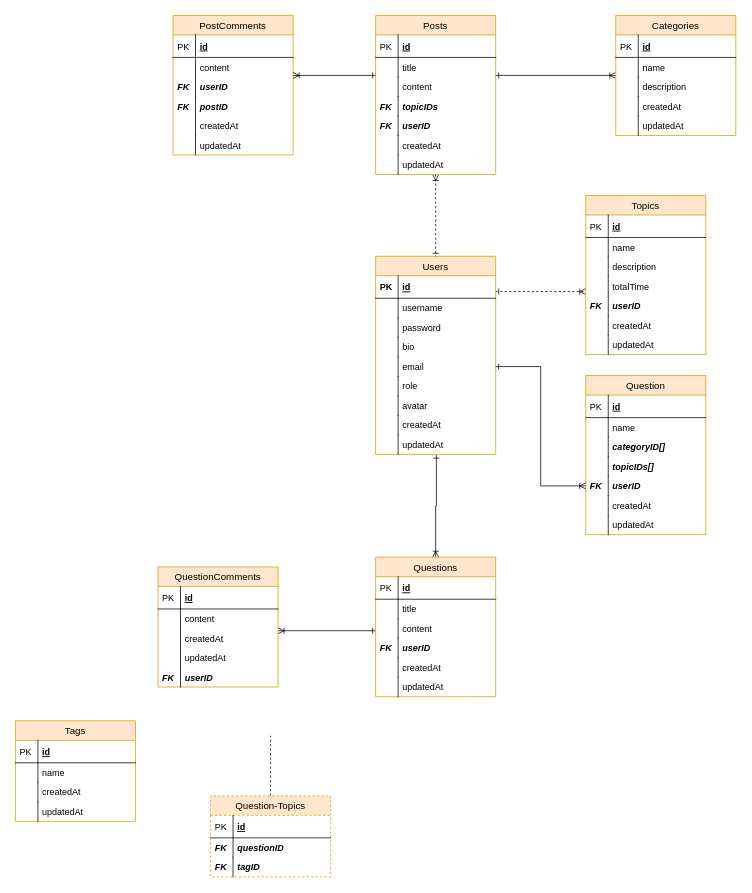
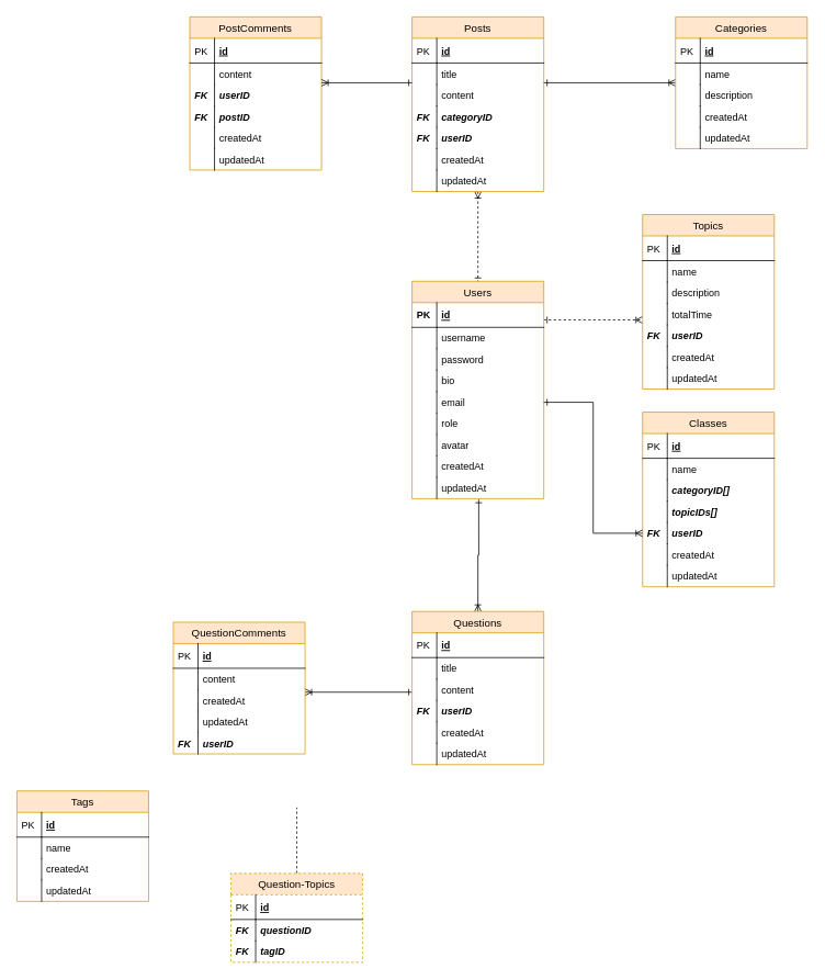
- <mxCell id="62" value="topicIDs" style="shape=partialRectangle;top=0;left=0;right=0;bottom=0;align=left;verticalAlign=top;fillColor=none;spacingLeft=34;spacingRight=4;overflow=hidden;rotatable=0;points=[[0,0.5],[1,0.5]];portConstraint=eastwest;dropTarget=0;fontStyle=3" parent="55" vertex="1"><mxGeometry y="108" width="160" height="26" as="geometry" /></mxCell>
+ <mxCell id="62" value="categoryID" style="shape=partialRectangle;top=0;left=0;right=0;bottom=0;align=left;verticalAlign=top;fillColor=none;spacingLeft=34;spacingRight=4;overflow=hidden;rotatable=0;points=[[0,0.5],[1,0.5]];portConstraint=eastwest;dropTarget=0;fontStyle=3" parent="55" vertex="1"><mxGeometry y="108" width="160" height="26" as="geometry" /></mxCell>
- <mxCell id="111" value="Question" style="swimlane;fontStyle=0;childLayout=stackLayout;horizontal=1;startSize=26;fillColor=#ffe6cc;horizontalStack=0;resizeParent=1;resizeParentMax=0;resizeLast=0;collapsible=1;marginBottom=0;swimlaneFillColor=#ffffff;align=center;strokeWidth=1;fontSize=13;strokeColor=#d79b00;" vertex="1" parent="1"><mxGeometry x="780" y="500" width="160" height="212" as="geometry" /></mxCell>
+ <mxCell id="111" value="Classes" style="swimlane;fontStyle=0;childLayout=stackLayout;horizontal=1;startSize=26;fillColor=#ffe6cc;horizontalStack=0;resizeParent=1;resizeParentMax=0;resizeLast=0;collapsible=1;marginBottom=0;swimlaneFillColor=#ffffff;align=center;strokeWidth=1;fontSize=13;strokeColor=#d79b00;" vertex="1" parent="1"><mxGeometry x="780" y="500" width="160" height="212" as="geometry" /></mxCell>
